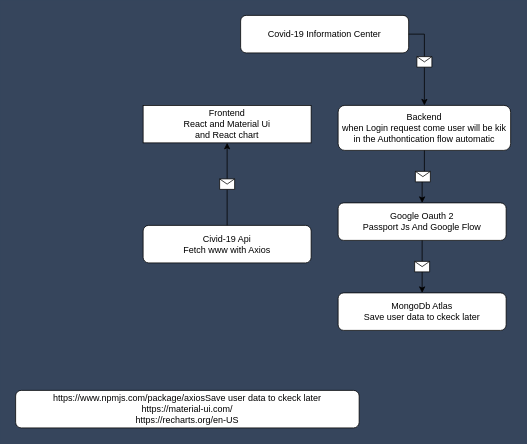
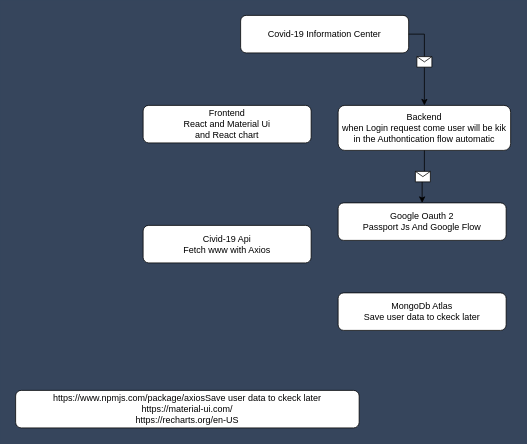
- <mxCell id="3" value="Frontend&lt;br&gt;React and Material Ui&lt;br&gt;and React chart" style="whiteSpace=wrap;html=1;rounded=0;" parent="1" vertex="1"><mxGeometry x="190" y="140" width="224" height="50" as="geometry" /></mxCell>
+ <mxCell id="3" value="Frontend&lt;br&gt;React and Material Ui&lt;br&gt;and React chart" style="rounded=1;whiteSpace=wrap;html=1;" parent="1" vertex="1"><mxGeometry x="190" y="140" width="224" height="50" as="geometry" /></mxCell>
- <mxCell id="14" value="" style="endArrow=classic;html=1;rounded=0;edgeStyle=orthogonalEdgeStyle;entryX=0.5;entryY=1;entryDx=0;entryDy=0;exitX=0.5;exitY=0;exitDx=0;exitDy=0;" parent="1" source="13" target="3" edge="1"><mxGeometry relative="1" as="geometry"><mxPoint x="460" y="280" as="sourcePoint" /><mxPoint x="560" y="280" as="targetPoint" /></mxGeometry></mxCell>
- <mxCell id="15" value="" style="shape=message;html=1;outlineConnect=0;" parent="14" vertex="1"><mxGeometry width="20" height="14" relative="1" as="geometry"><mxPoint x="-10" y="-7" as="offset" /></mxGeometry></mxCell>
- <mxCell id="11" value="" style="endArrow=classic;html=1;rounded=0;edgeStyle=orthogonalEdgeStyle;exitX=0.5;exitY=1;exitDx=0;exitDy=0;entryX=0.5;entryY=0;entryDx=0;entryDy=0;" parent="1" source="7" target="8" edge="1"><mxGeometry relative="1" as="geometry"><mxPoint x="330" y="340" as="sourcePoint" /><mxPoint x="562" y="380" as="targetPoint" /></mxGeometry></mxCell>
- <mxCell id="12" value="" style="shape=message;html=1;outlineConnect=0;" parent="11" vertex="1"><mxGeometry width="20" height="14" relative="1" as="geometry"><mxPoint x="-10" y="-7" as="offset" /></mxGeometry></mxCell>
